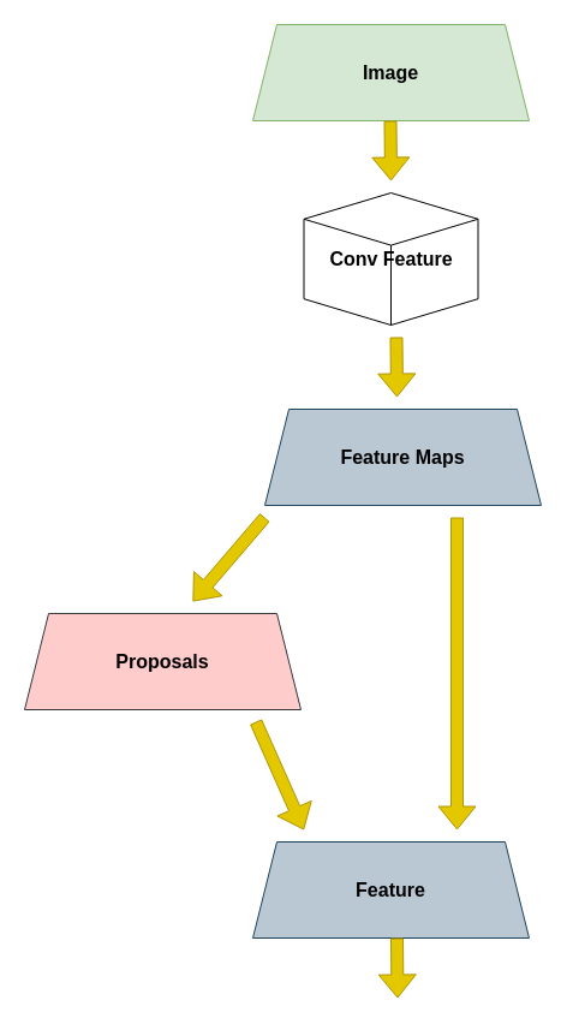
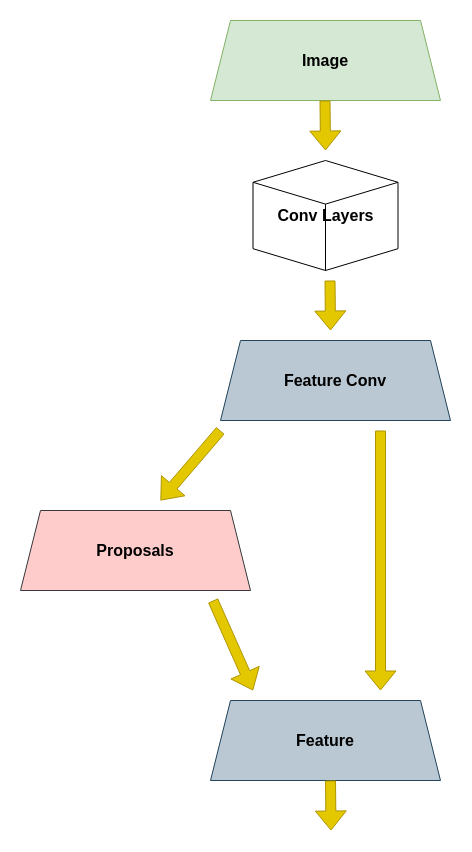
- <mxCell id="2" value="&lt;b&gt;&lt;font style=&quot;font-size: 16px&quot;&gt;Conv Feature&lt;/font&gt;&lt;/b&gt;" style="html=1;whiteSpace=wrap;shape=isoCube2;backgroundOutline=1;isoAngle=9.5;" vertex="1" parent="1"><mxGeometry x="252.5" y="160" width="145" height="110" as="geometry" /></mxCell>
+ <mxCell id="2" value="&lt;b&gt;&lt;font style=&quot;font-size: 16px&quot;&gt;Conv Layers&lt;/font&gt;&lt;/b&gt;" style="html=1;whiteSpace=wrap;shape=isoCube2;backgroundOutline=1;isoAngle=9.5;" vertex="1" parent="1"><mxGeometry x="252.5" y="160" width="145" height="110" as="geometry" /></mxCell>
- <mxCell id="4" value="&lt;b&gt;Feature Maps&lt;/b&gt;" style="shape=trapezoid;perimeter=trapezoidPerimeter;whiteSpace=wrap;html=1;fixedSize=1;fontSize=16;fillColor=#bac8d3;strokeColor=#23445d;" vertex="1" parent="1"><mxGeometry x="220" y="340" width="230" height="80" as="geometry" /></mxCell>
+ <mxCell id="4" value="&lt;b&gt;Feature Conv&lt;/b&gt;" style="shape=trapezoid;perimeter=trapezoidPerimeter;whiteSpace=wrap;html=1;fixedSize=1;fontSize=16;fillColor=#bac8d3;strokeColor=#23445d;" vertex="1" parent="1"><mxGeometry x="220" y="340" width="230" height="80" as="geometry" /></mxCell>
